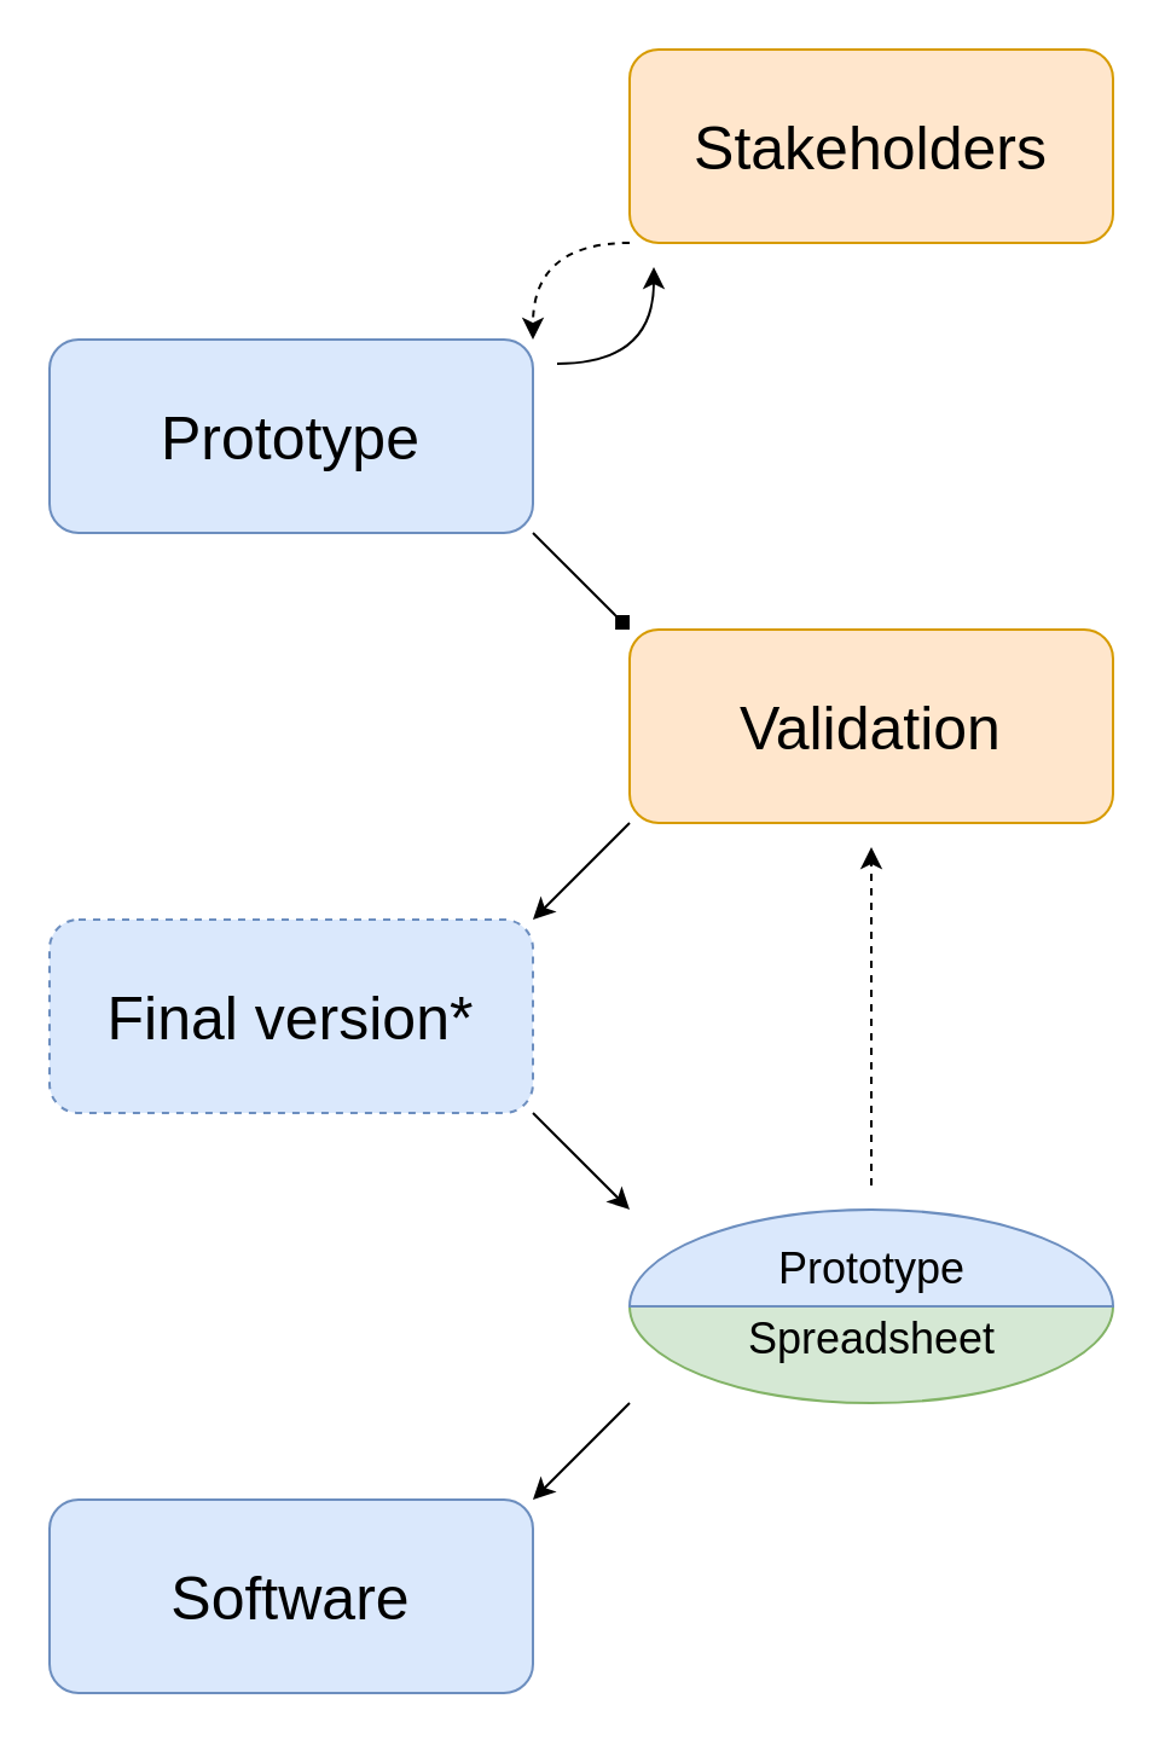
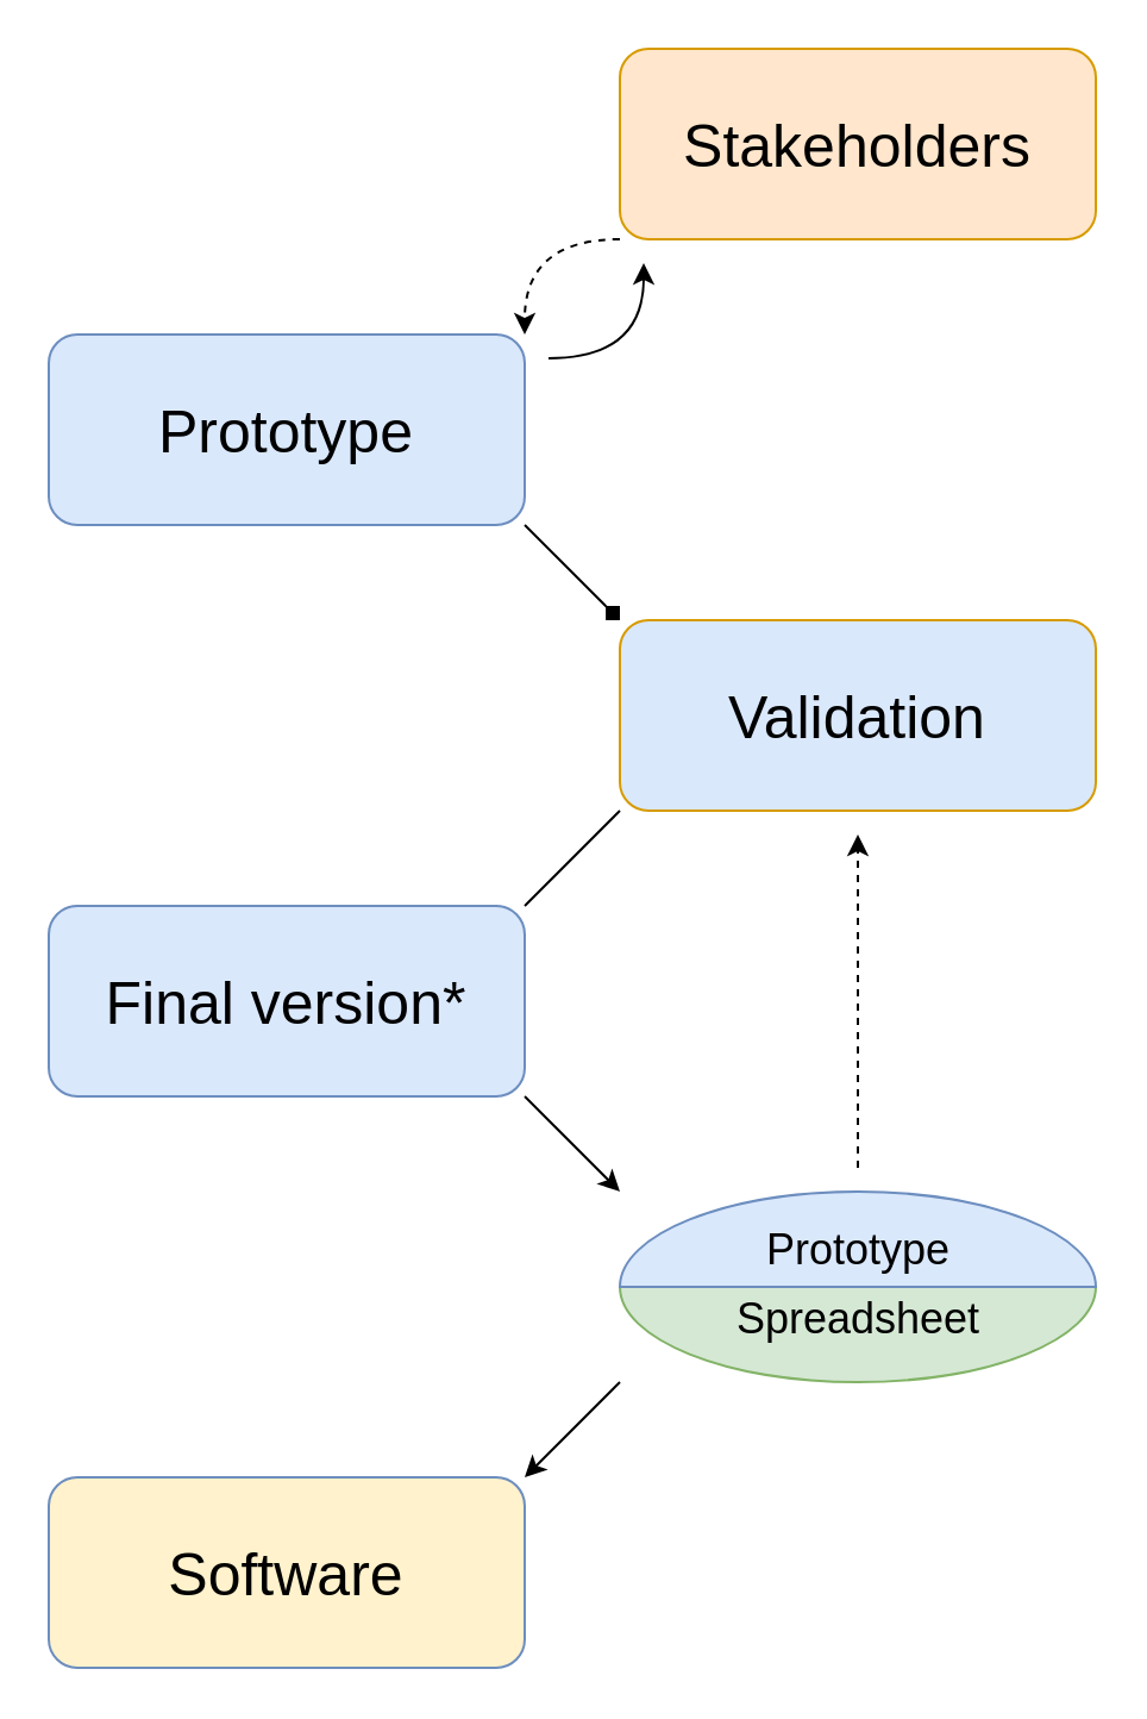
- <mxCell id="10" value="&lt;font style=&quot;font-size: 25px;&quot;&gt;Validation&lt;/font&gt;" style="rounded=1;whiteSpace=wrap;html=1;fillColor=#ffe6cc;strokeColor=#d79b00;" vertex="1" parent="1"><mxGeometry x="260" y="260" width="200" height="80" as="geometry" /></mxCell>
+ <mxCell id="10" value="&lt;font style=&quot;font-size: 25px;&quot;&gt;Validation&lt;/font&gt;" style="rounded=1;whiteSpace=wrap;html=1;fillColor=#dae8fc;strokeColor=#d79b00;" vertex="1" parent="1"><mxGeometry x="260" y="260" width="200" height="80" as="geometry" /></mxCell>
- <mxCell id="9" style="rounded=0;orthogonalLoop=1;jettySize=auto;html=1;exitX=0;exitY=1;exitDx=0;exitDy=0;entryX=1;entryY=0;entryDx=0;entryDy=0;" edge="1" parent="1" source="10" target="12"><mxGeometry relative="1" as="geometry" /></mxCell>
+ <mxCell id="9" style="rounded=0;orthogonalLoop=1;jettySize=auto;html=1;exitX=0;exitY=1;exitDx=0;exitDy=0;entryX=1;entryY=0;entryDx=0;entryDy=0;endArrow=none;" edge="1" parent="1" source="10" target="12"><mxGeometry relative="1" as="geometry" /></mxCell>
- <mxCell id="12" value="&lt;font style=&quot;font-size: 25px;&quot;&gt;Final version*&lt;/font&gt;" style="rounded=1;whiteSpace=wrap;html=1;fillColor=#dae8fc;strokeColor=#6c8ebf;dashed=1;" vertex="1" parent="1"><mxGeometry x="20" y="380" width="200" height="80" as="geometry" /></mxCell>
+ <mxCell id="12" value="&lt;font style=&quot;font-size: 25px;&quot;&gt;Final version*&lt;/font&gt;" style="rounded=1;whiteSpace=wrap;html=1;fillColor=#dae8fc;strokeColor=#6c8ebf;" vertex="1" parent="1"><mxGeometry x="20" y="380" width="200" height="80" as="geometry" /></mxCell>
- <mxCell id="15" value="&lt;font style=&quot;font-size: 25px;&quot;&gt;Software&lt;/font&gt;" style="rounded=1;whiteSpace=wrap;html=1;fillColor=#dae8fc;strokeColor=#6c8ebf;" vertex="1" parent="1"><mxGeometry x="20" y="620" width="200" height="80" as="geometry" /></mxCell>
+ <mxCell id="15" value="&lt;font style=&quot;font-size: 25px;&quot;&gt;Software&lt;/font&gt;" style="rounded=1;whiteSpace=wrap;html=1;fillColor=#fff2cc;strokeColor=#6c8ebf;" vertex="1" parent="1"><mxGeometry x="20" y="620" width="200" height="80" as="geometry" /></mxCell>
